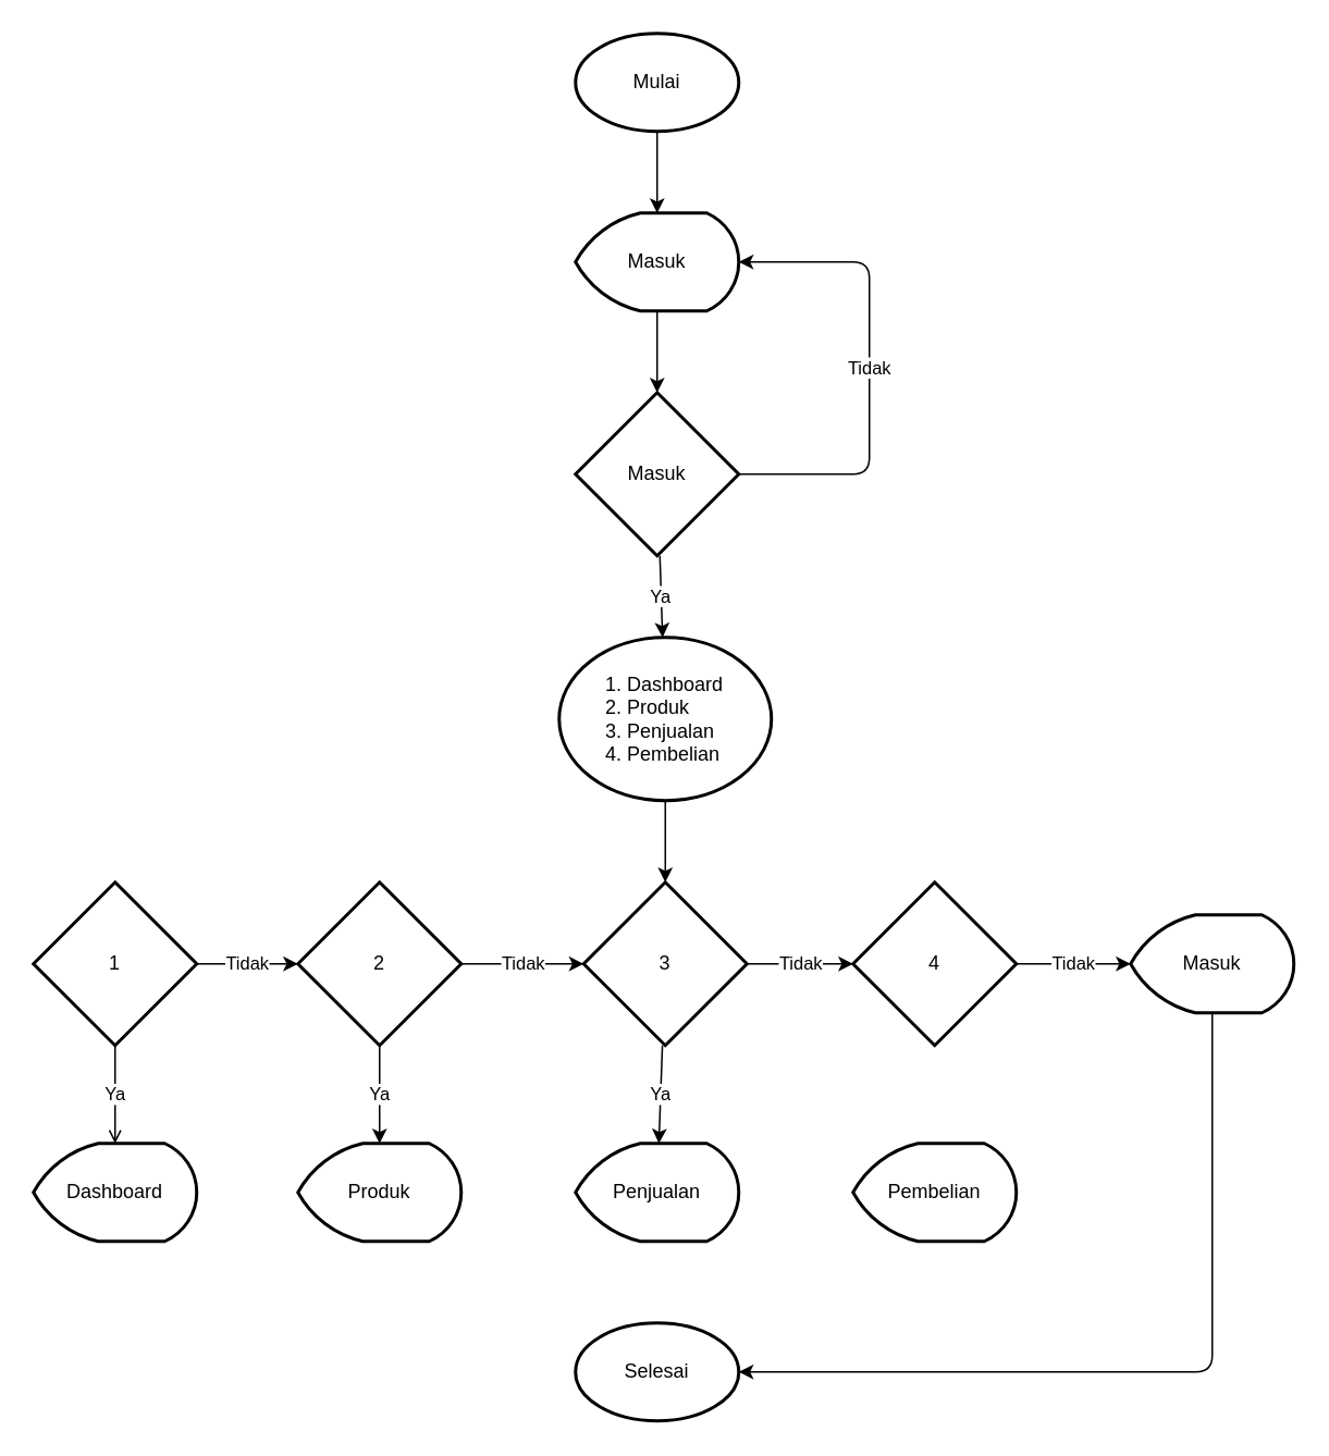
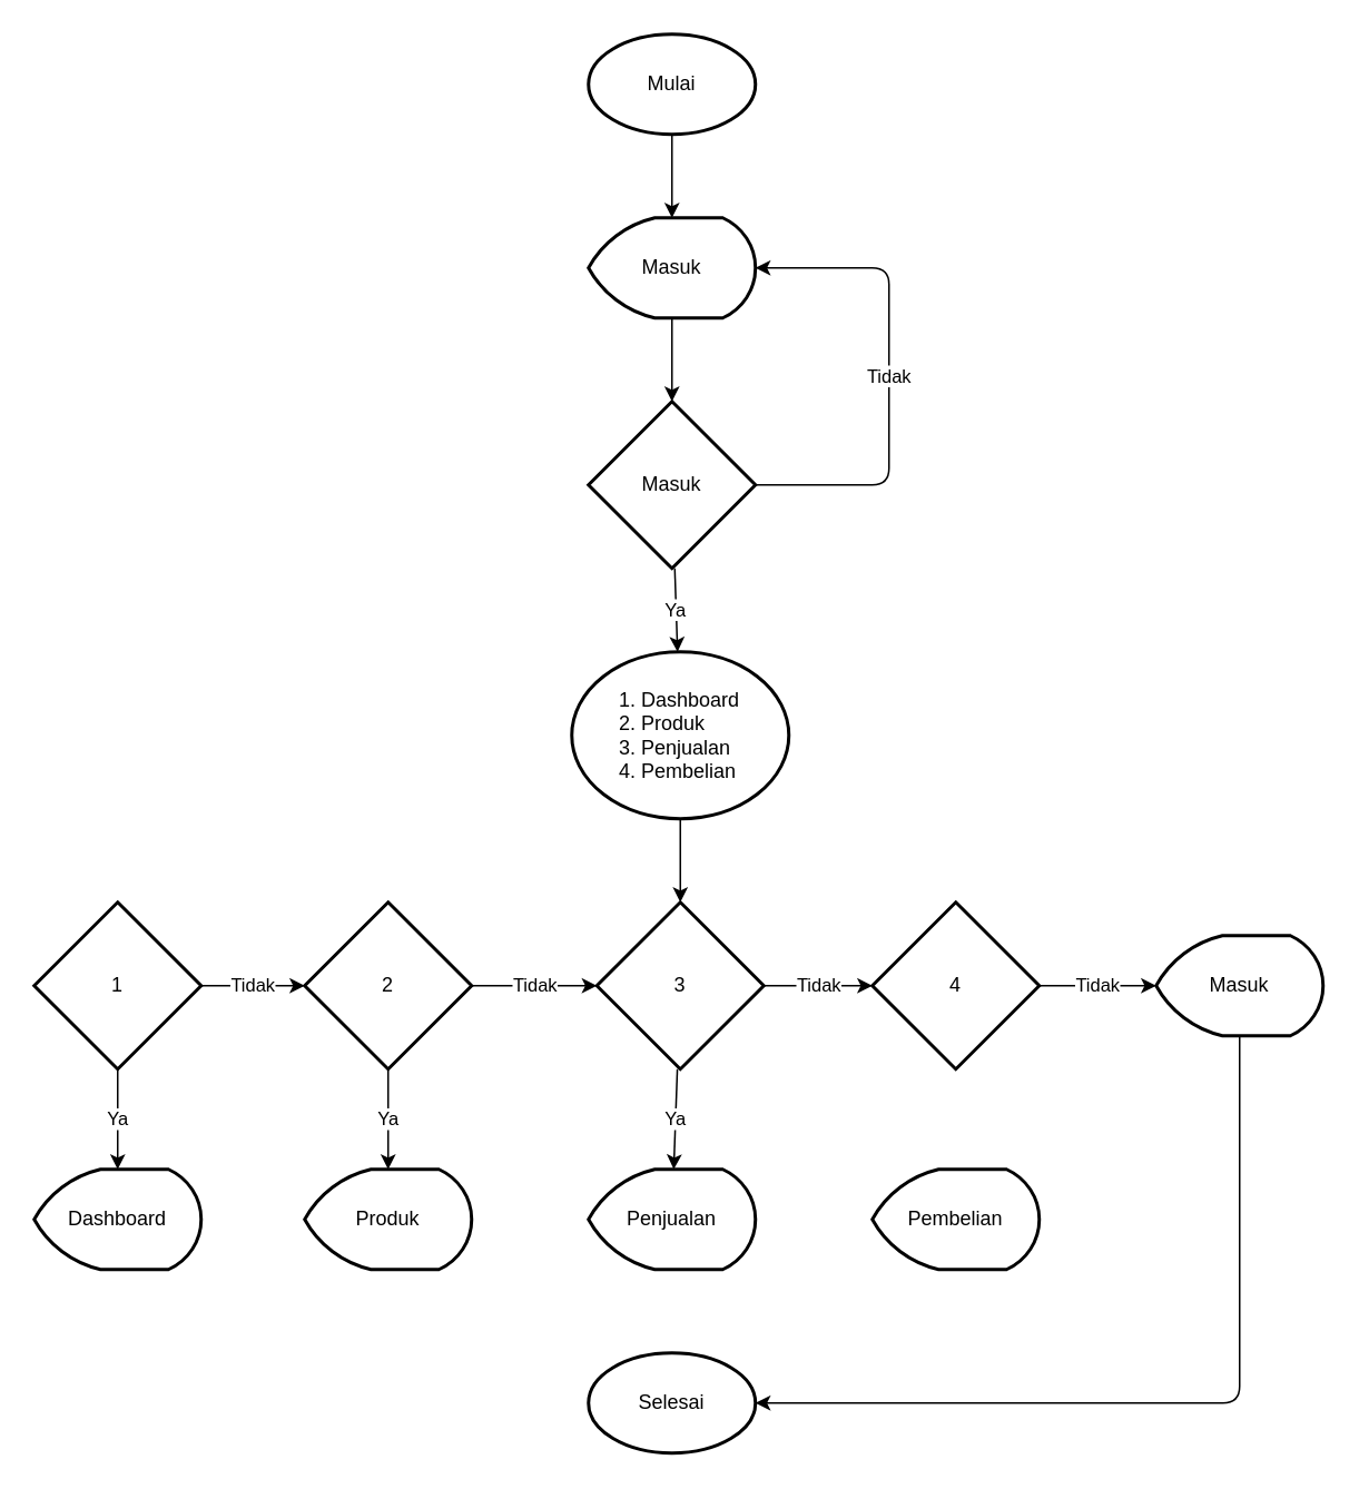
- <mxCell id="12" value="Ya" style="edgeStyle=none;html=1;endArrow=open;" parent="1" source="13" target="28" edge="1"><mxGeometry relative="1" as="geometry" /></mxCell>
+ <mxCell id="12" value="Ya" style="edgeStyle=none;html=1;" parent="1" source="13" target="28" edge="1"><mxGeometry relative="1" as="geometry" /></mxCell>
